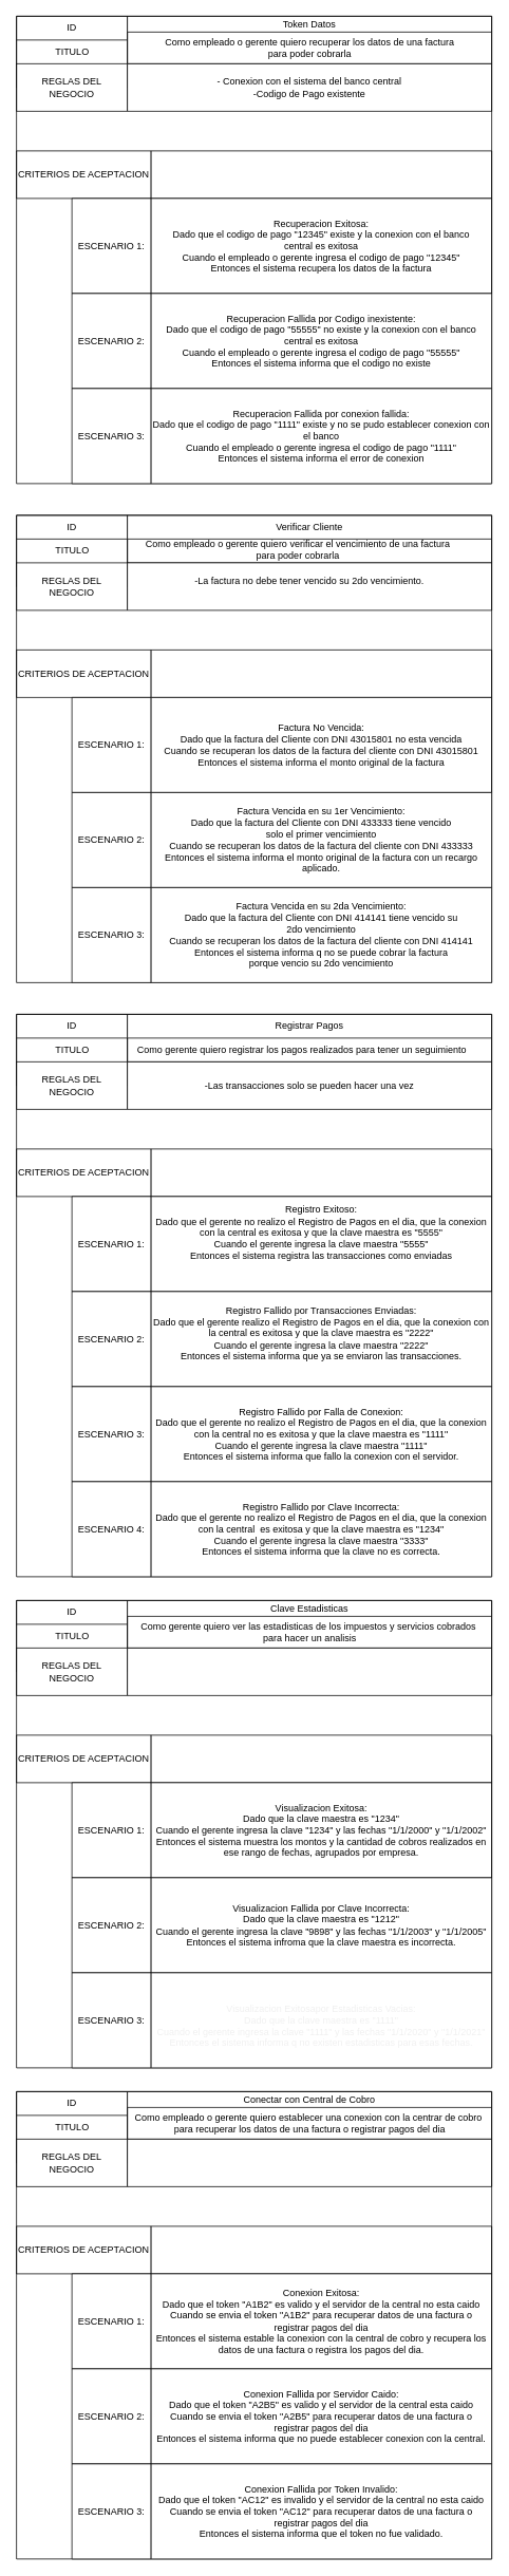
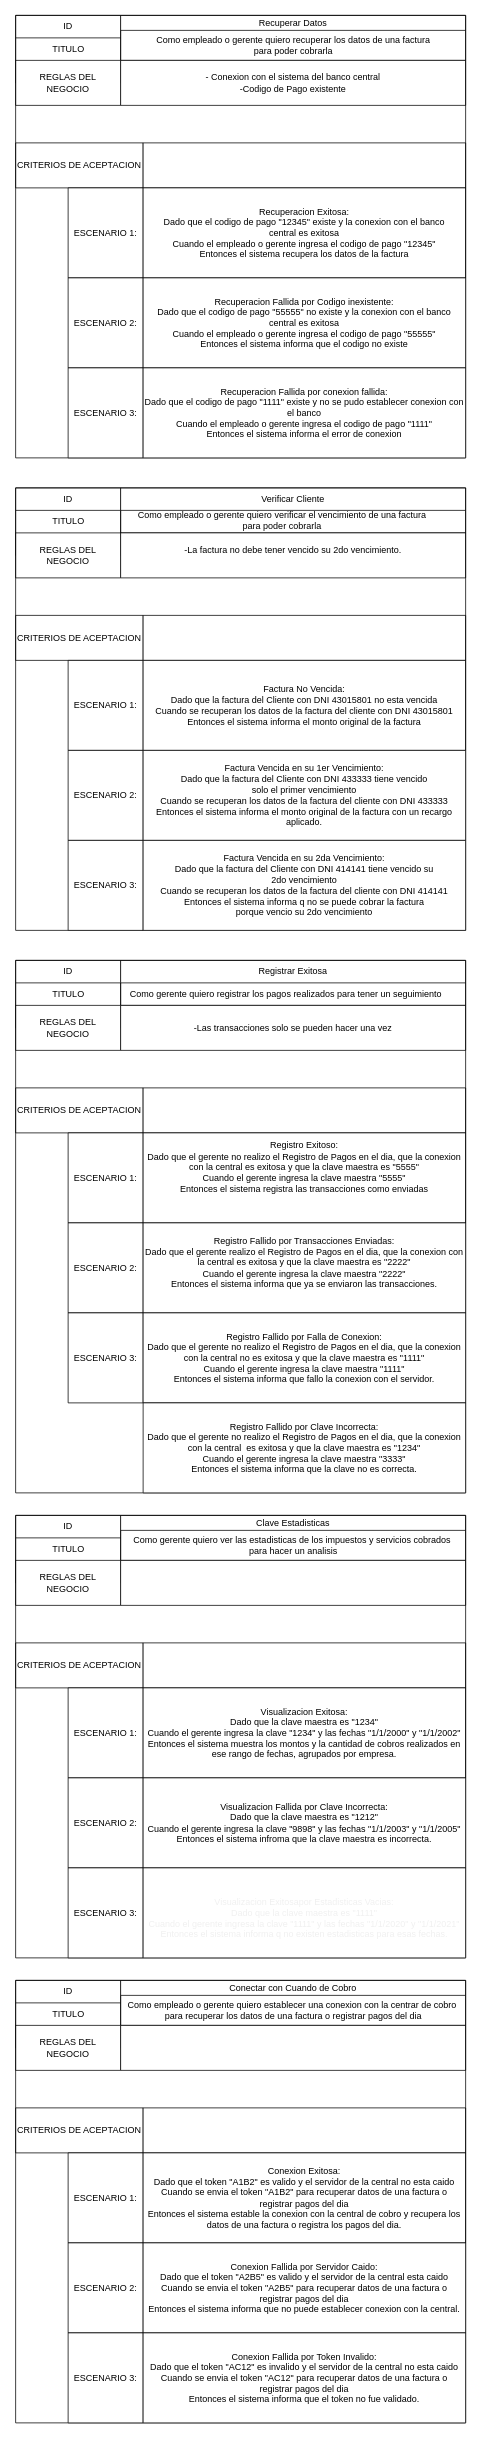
- <mxCell id="5" value="Token Datos" style="swimlane;fontStyle=0;childLayout=stackLayout;horizontal=1;startSize=20;horizontalStack=0;resizeParent=1;resizeParentMax=0;resizeLast=0;collapsible=1;marginBottom=0;whiteSpace=wrap;html=1;" parent="1" vertex="1"><mxGeometry x="160" y="20" width="460" height="60" as="geometry" /></mxCell>
+ <mxCell id="5" value="Recuperar Datos" style="swimlane;fontStyle=0;childLayout=stackLayout;horizontal=1;startSize=20;horizontalStack=0;resizeParent=1;resizeParentMax=0;resizeLast=0;collapsible=1;marginBottom=0;whiteSpace=wrap;html=1;" parent="1" vertex="1"><mxGeometry x="160" y="20" width="460" height="60" as="geometry" /></mxCell>
- <mxCell id="37" value="Registrar Pagos" style="swimlane;fontStyle=0;childLayout=stackLayout;horizontal=1;startSize=30;horizontalStack=0;resizeParent=1;resizeParentMax=0;resizeLast=0;collapsible=1;marginBottom=0;whiteSpace=wrap;html=1;" parent="1" vertex="1"><mxGeometry x="160" y="1280" width="460" height="60" as="geometry" /></mxCell>
+ <mxCell id="37" value="Registrar Exitosa" style="swimlane;fontStyle=0;childLayout=stackLayout;horizontal=1;startSize=30;horizontalStack=0;resizeParent=1;resizeParentMax=0;resizeLast=0;collapsible=1;marginBottom=0;whiteSpace=wrap;html=1;" parent="1" vertex="1"><mxGeometry x="160" y="1280" width="460" height="60" as="geometry" /></mxCell>
- <mxCell id="50" value="ESCENARIO 4:" style="swimlane;fontStyle=0;childLayout=stackLayout;horizontal=1;startSize=120;horizontalStack=0;resizeParent=1;resizeParentMax=0;resizeLast=0;collapsible=1;marginBottom=0;whiteSpace=wrap;html=1;" parent="1" vertex="1"><mxGeometry x="90" y="1870" width="100" height="120" as="geometry" /></mxCell>
- <mxCell id="71" value="Conectar con Central de Cobro" style="swimlane;fontStyle=0;childLayout=stackLayout;horizontal=1;startSize=20;horizontalStack=0;resizeParent=1;resizeParentMax=0;resizeLast=0;collapsible=1;marginBottom=0;whiteSpace=wrap;html=1;" vertex="1" parent="1"><mxGeometry x="160" y="2640" width="460" height="60" as="geometry" /></mxCell>
+ <mxCell id="71" value="Conectar con Cuando de Cobro" style="swimlane;fontStyle=0;childLayout=stackLayout;horizontal=1;startSize=20;horizontalStack=0;resizeParent=1;resizeParentMax=0;resizeLast=0;collapsible=1;marginBottom=0;whiteSpace=wrap;html=1;" vertex="1" parent="1"><mxGeometry x="160" y="2640" width="460" height="60" as="geometry" /></mxCell>
